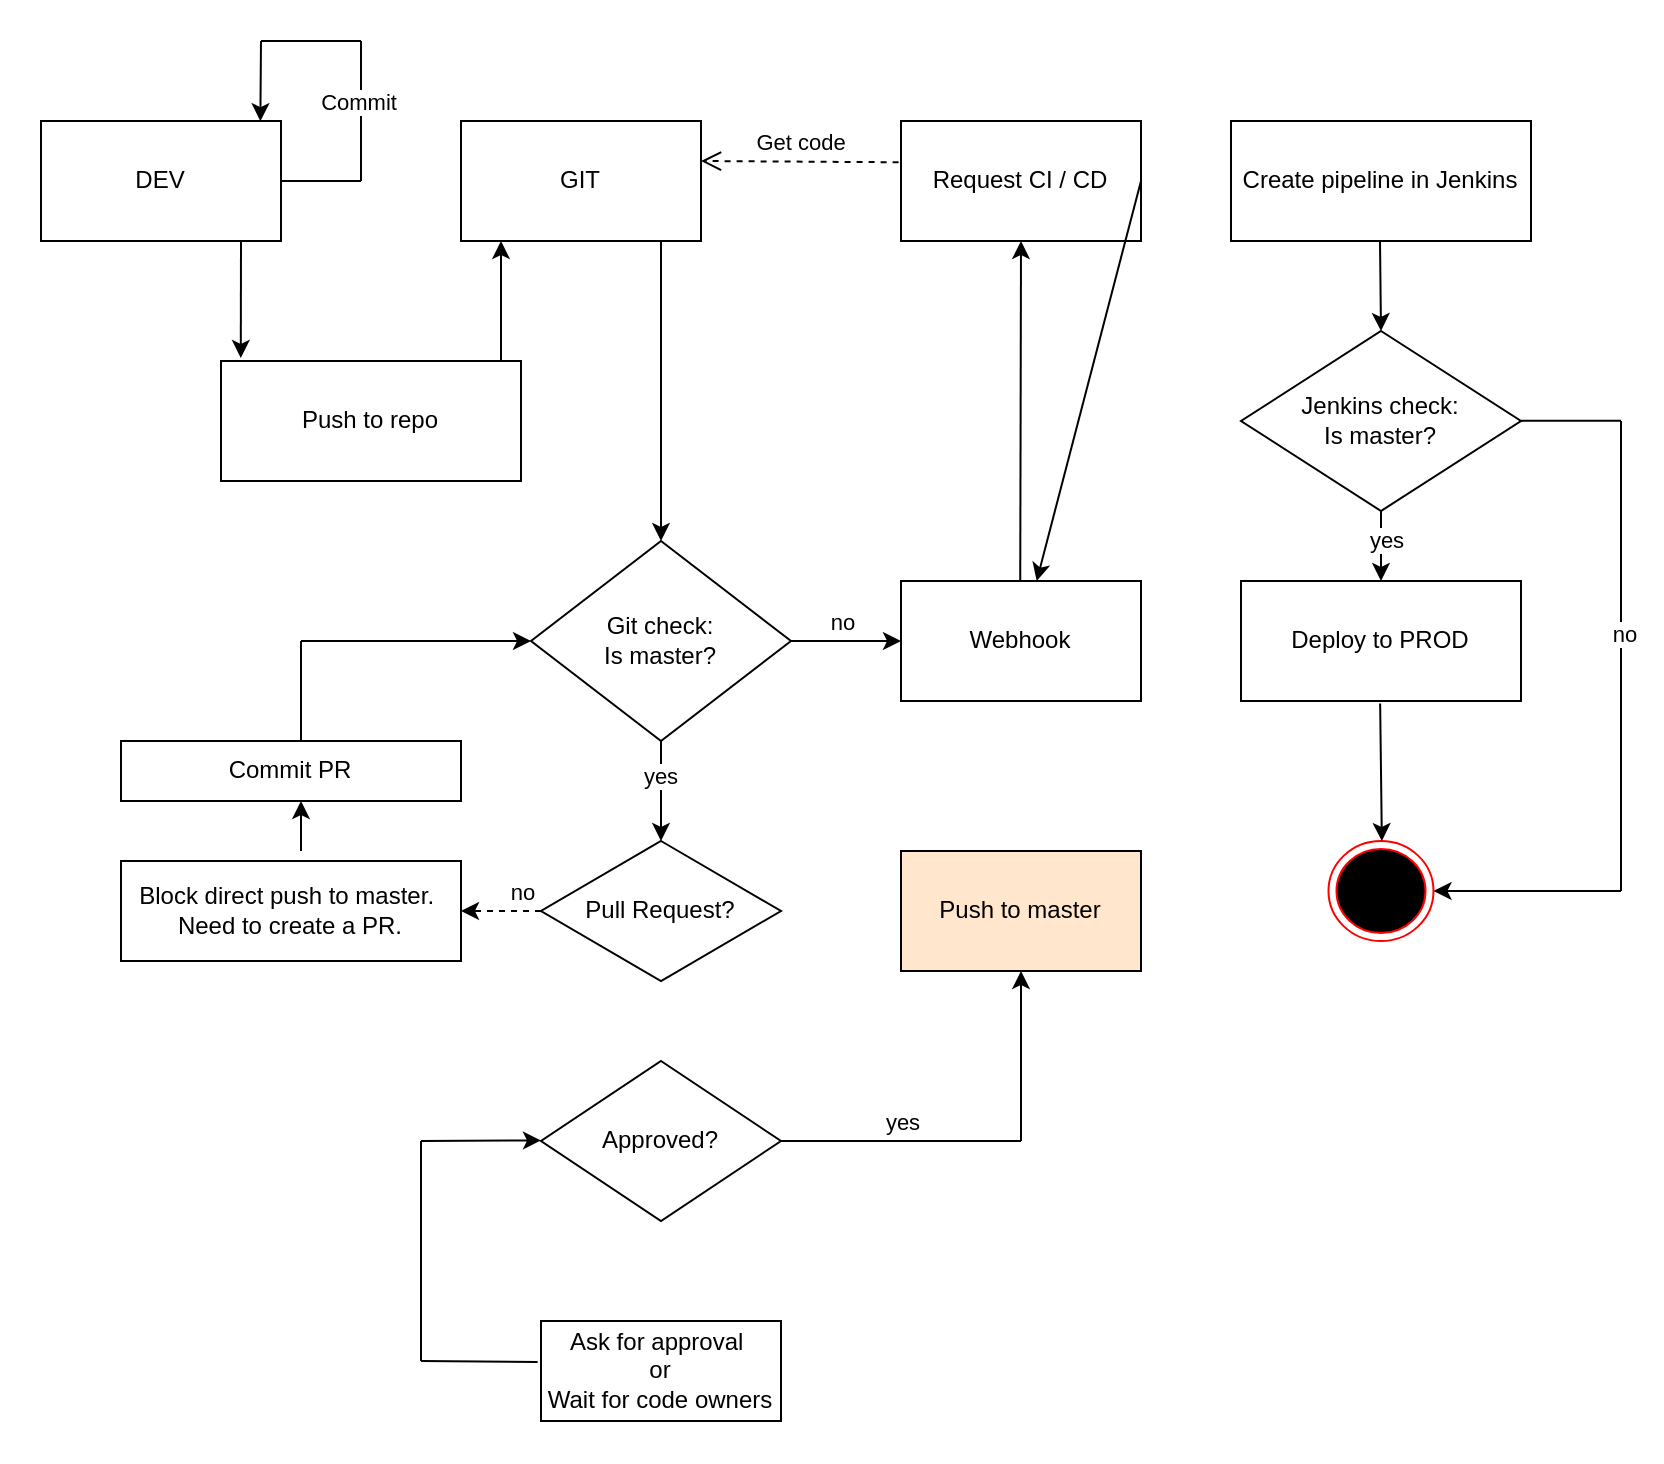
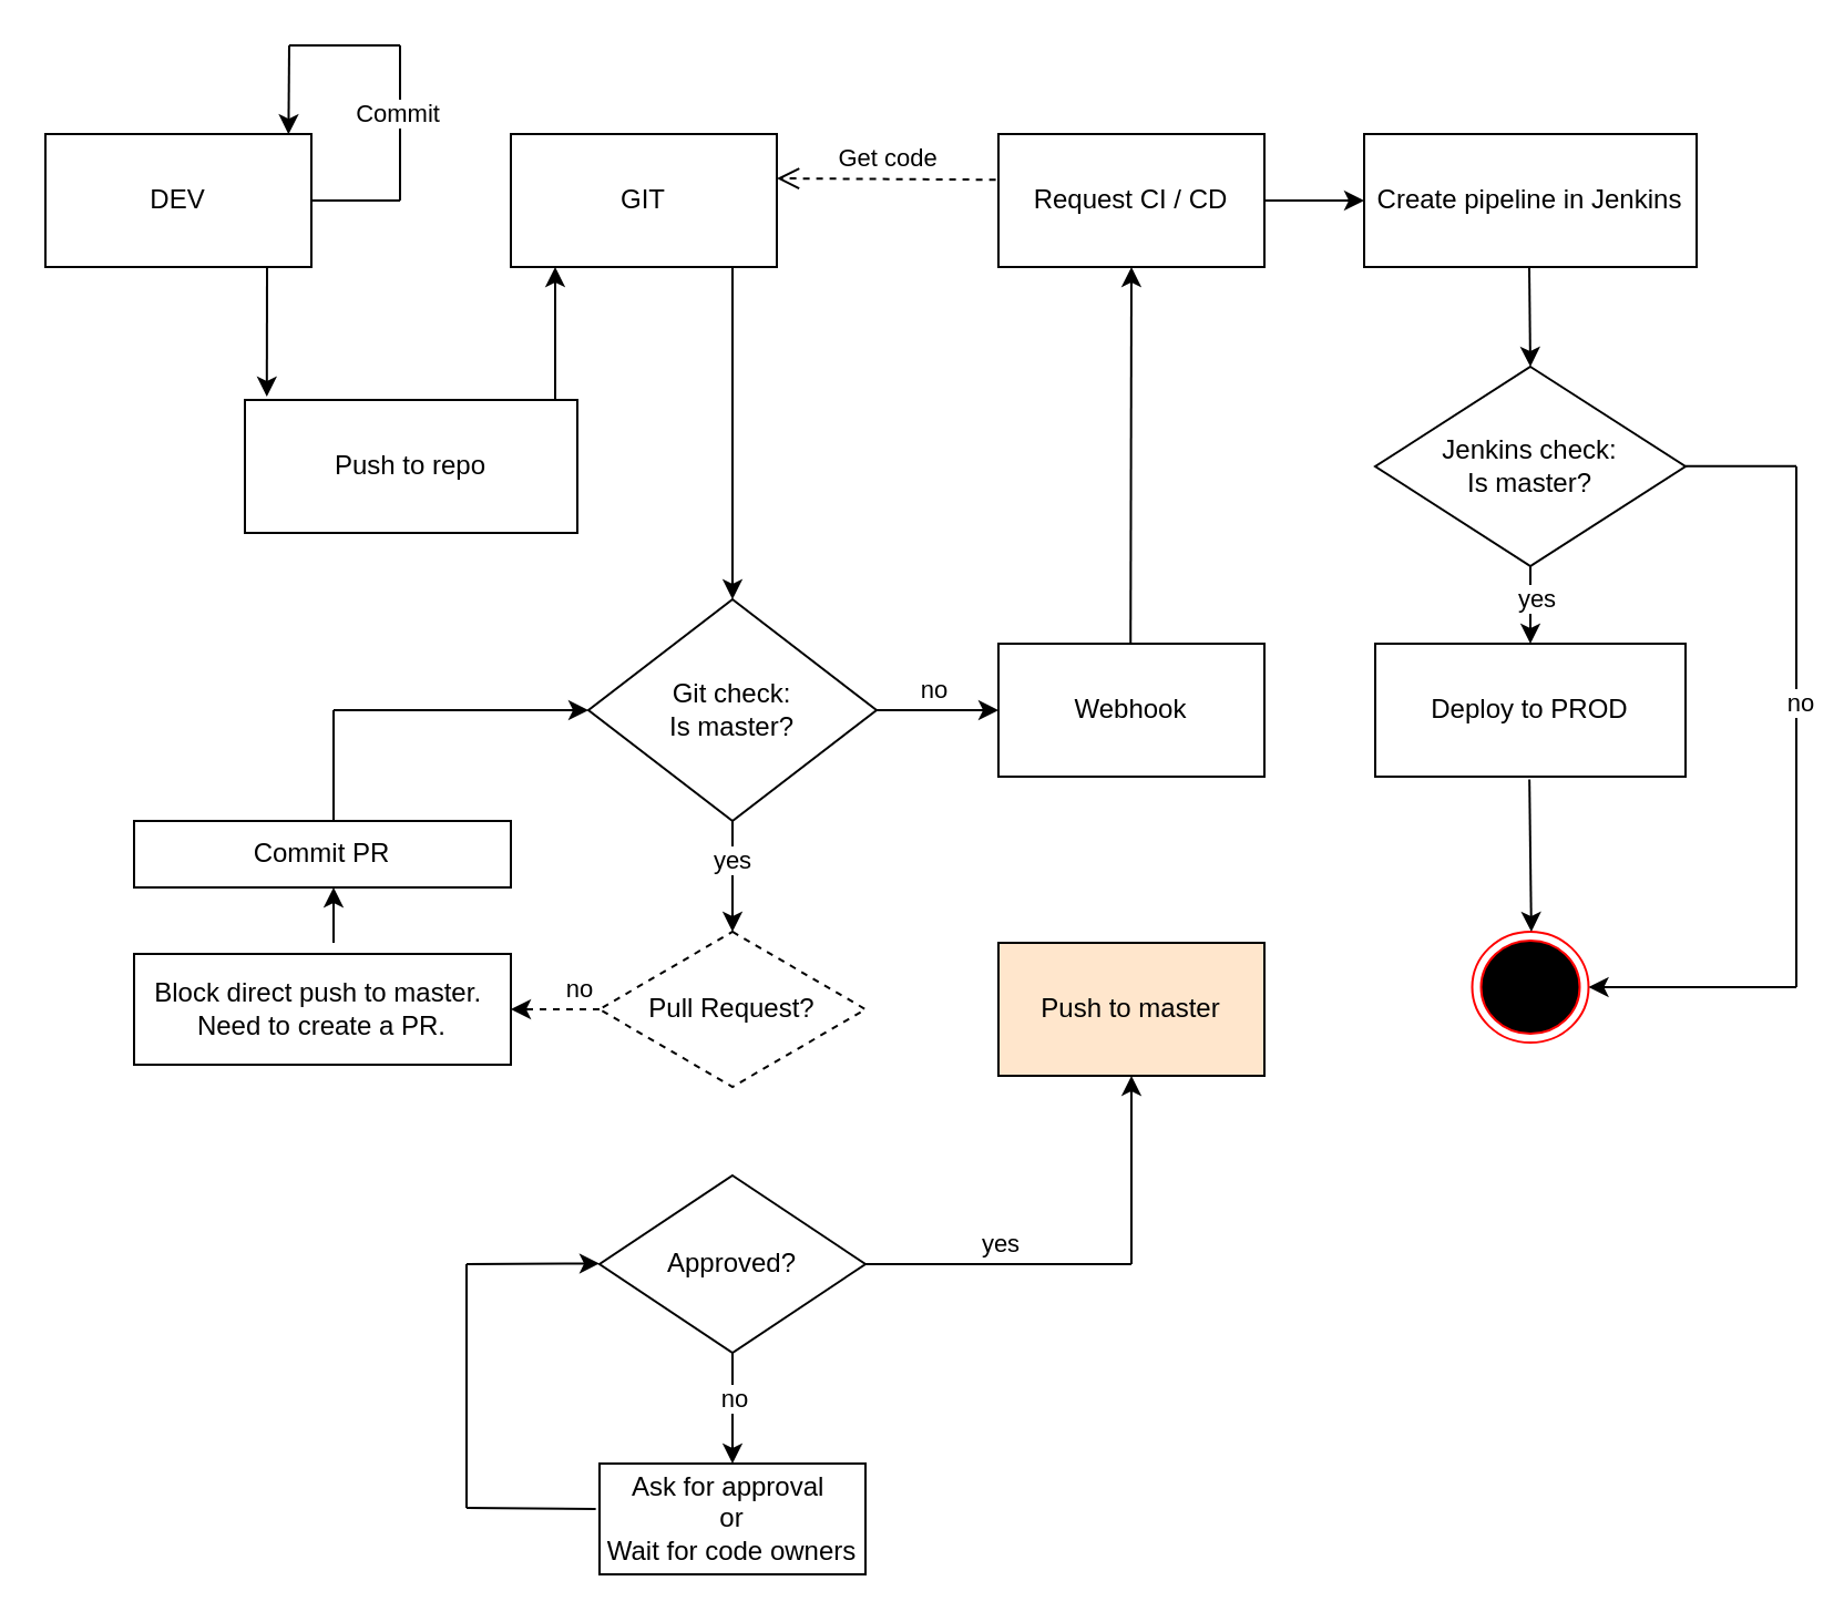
- <mxCell id="37" value="" style="endArrow=classic;html=1;rounded=0;exitX=1;exitY=0.5;exitDx=0;exitDy=0;" parent="1" source="5" target="7" edge="1"><mxGeometry width="50" height="50" relative="1" as="geometry"><mxPoint x="570" y="80" as="sourcePoint" /><mxPoint x="610" y="80" as="targetPoint" /></mxGeometry></mxCell>
+ <mxCell id="37" value="" style="endArrow=classic;html=1;rounded=0;entryX=0;entryY=0.5;entryDx=0;entryDy=0;exitX=1;exitY=0.5;exitDx=0;exitDy=0;" parent="1" source="5" target="14" edge="1"><mxGeometry width="50" height="50" relative="1" as="geometry"><mxPoint x="570" y="80" as="sourcePoint" /><mxPoint x="610" y="80" as="targetPoint" /></mxGeometry></mxCell>
- <mxCell id="12" value="Pull Request?" style="rhombus;whiteSpace=wrap;html=1;" parent="1" vertex="1"><mxGeometry x="270" y="420" width="120" height="70" as="geometry" /></mxCell>
+ <mxCell id="12" value="Pull Request?" style="rhombus;whiteSpace=wrap;html=1;dashed=1;" parent="1" vertex="1"><mxGeometry x="270" y="420" width="120" height="70" as="geometry" /></mxCell>
+ <mxCell id="28" value="" style="endArrow=classic;html=1;rounded=0;exitX=0.5;exitY=1;exitDx=0;exitDy=0;entryX=0.5;entryY=0;entryDx=0;entryDy=0;" parent="1" source="15" target="16" edge="1"><mxGeometry width="50" height="50" relative="1" as="geometry"><mxPoint x="320" y="690" as="sourcePoint" /><mxPoint x="370" y="640" as="targetPoint" /></mxGeometry></mxCell>
+ <mxCell id="29" value="no" style="edgeLabel;html=1;align=center;verticalAlign=middle;resizable=0;points=[];" parent="28" vertex="1" connectable="0"><mxGeometry x="-0.331" y="3" relative="1" as="geometry"><mxPoint x="-3" y="3" as="offset" /></mxGeometry></mxCell>
